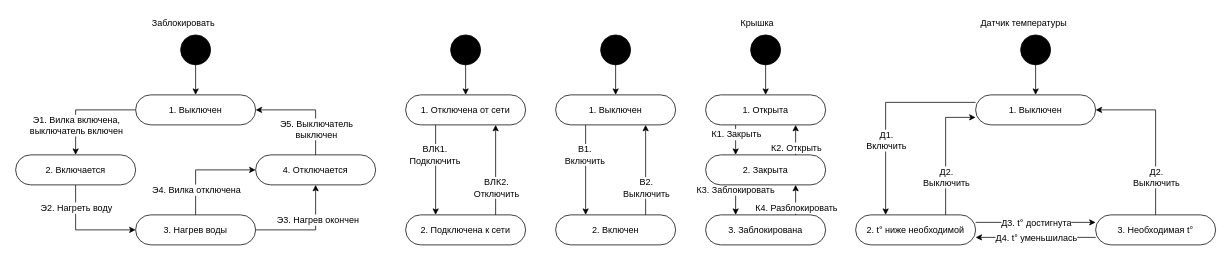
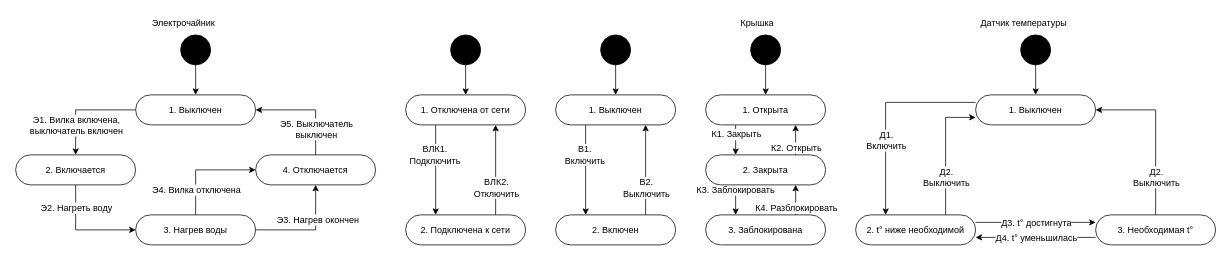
- <mxCell id="18" value="Заблокировать" style="text;html=1;resizable=0;points=[];autosize=1;align=left;verticalAlign=top;spacingTop=-4;" vertex="1" parent="1"><mxGeometry x="200" y="20" width="120" height="20" as="geometry" /></mxCell>
+ <mxCell id="18" value="Электрочайник" style="text;html=1;resizable=0;points=[];autosize=1;align=left;verticalAlign=top;spacingTop=-4;" vertex="1" parent="1"><mxGeometry x="200" y="20" width="120" height="20" as="geometry" /></mxCell>
